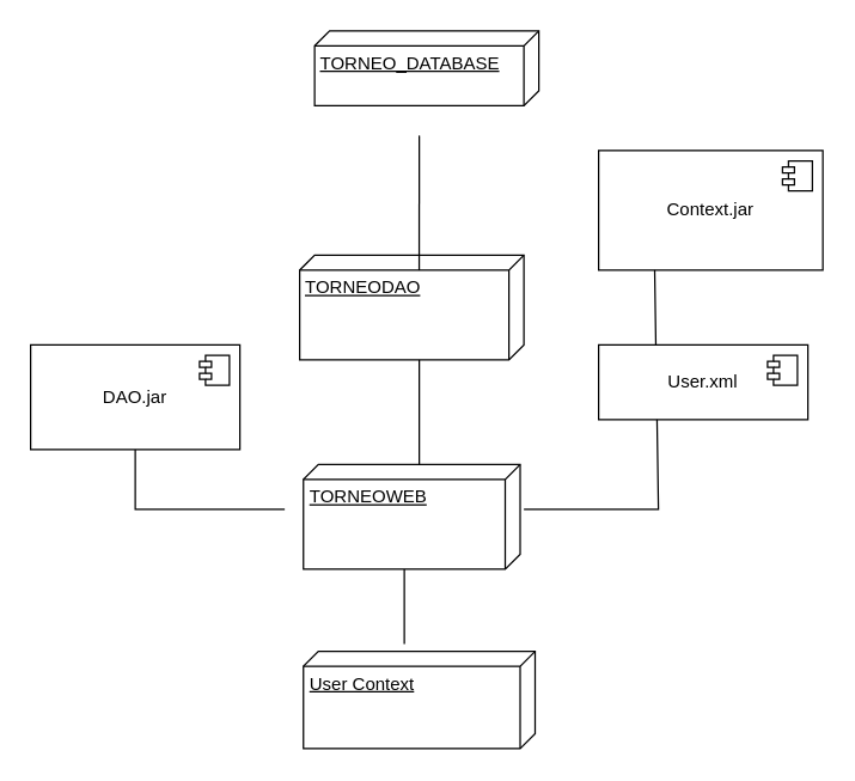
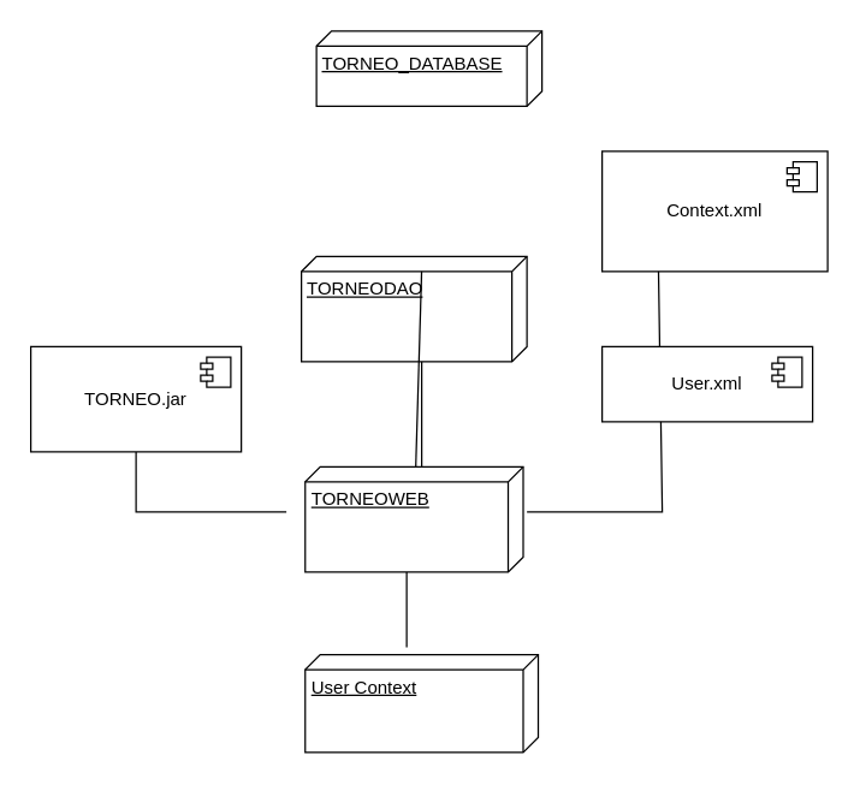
- <mxCell id="9" value="" style="endArrow=none;html=1;rounded=0;exitX=0.143;exitY=0.467;exitDx=0;exitDy=0;exitPerimeter=0;entryX=0;entryY=0;entryDx=70;entryDy=80;entryPerimeter=0;" edge="1" parent="1" source="3" target="2"><mxGeometry width="50" height="50" relative="1" as="geometry"><mxPoint x="220" y="140" as="sourcePoint" /><mxPoint x="270" y="90" as="targetPoint" /></mxGeometry></mxCell>
+ <mxCell id="9" value="" style="endArrow=none;html=1;rounded=0;exitX=0.143;exitY=0.467;exitDx=0;exitDy=0;exitPerimeter=0;" edge="1" parent="1" source="3" target="6"><mxGeometry width="50" height="50" relative="1" as="geometry"><mxPoint x="220" y="140" as="sourcePoint" /><mxPoint x="270" y="90" as="targetPoint" /></mxGeometry></mxCell>
- <mxCell id="7" value="Context.jar" style="html=1;dropTarget=0;whiteSpace=wrap;" vertex="1" parent="1"><mxGeometry x="400" y="100" width="150" height="80" as="geometry" /></mxCell>
+ <mxCell id="7" value="Context.xml" style="html=1;dropTarget=0;whiteSpace=wrap;" vertex="1" parent="1"><mxGeometry x="400" y="100" width="150" height="80" as="geometry" /></mxCell>
- <mxCell id="4" value="DAO.jar" style="html=1;dropTarget=0;whiteSpace=wrap;" vertex="1" parent="1"><mxGeometry x="20" y="230" width="140" height="70" as="geometry" /></mxCell>
+ <mxCell id="4" value="TORNEO.jar" style="html=1;dropTarget=0;whiteSpace=wrap;" vertex="1" parent="1"><mxGeometry x="20" y="230" width="140" height="70" as="geometry" /></mxCell>
